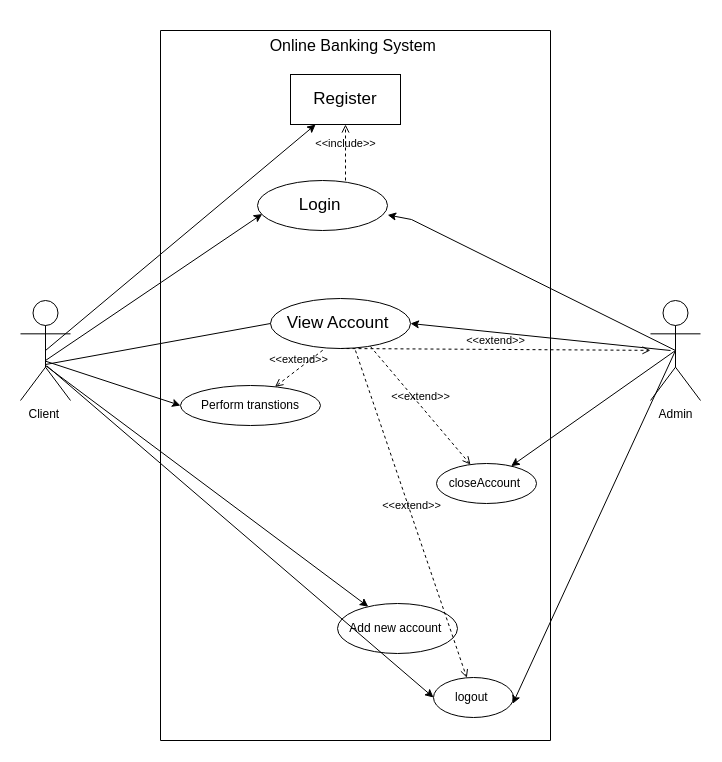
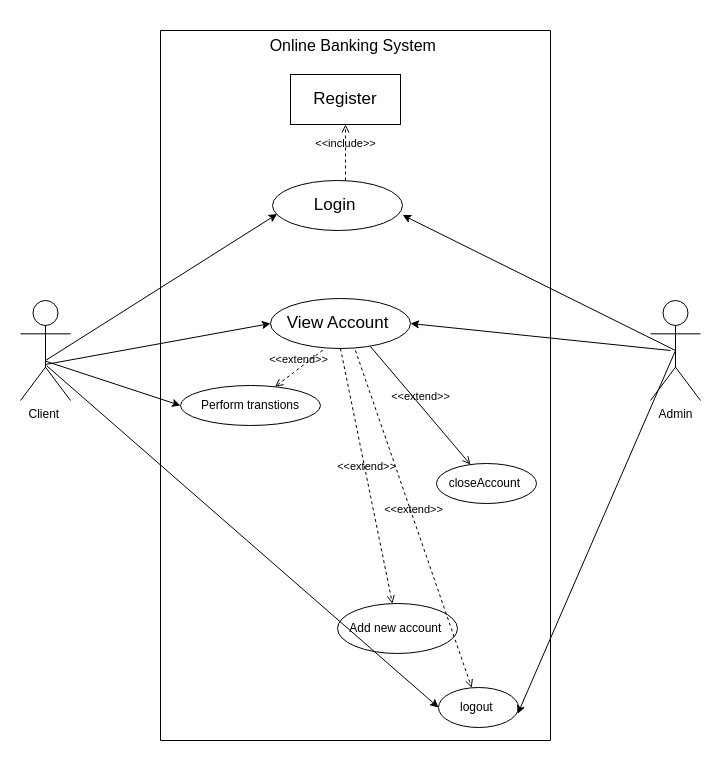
- <mxCell id="7" value="&lt;font style=&quot;font-size: 17px;&quot;&gt;Login&amp;nbsp;&lt;/font&gt;" style="ellipse;whiteSpace=wrap;html=1;" parent="4" vertex="1"><mxGeometry x="97" y="150" width="130" height="50" as="geometry" /></mxCell>
+ <mxCell id="7" value="&lt;font style=&quot;font-size: 17px;&quot;&gt;Login&amp;nbsp;&lt;/font&gt;" style="ellipse;whiteSpace=wrap;html=1;" parent="4" vertex="1"><mxGeometry x="112" y="150" width="130" height="50" as="geometry" /></mxCell>
- <mxCell id="19" value="" style="endArrow=classic;html=1;rounded=0;exitX=0.5;exitY=0.5;exitDx=0;exitDy=0;exitPerimeter=0;" parent="1" source="2" target="6" edge="1"><mxGeometry width="50" height="50" relative="1" as="geometry"><mxPoint x="50" y="360" as="sourcePoint" /><mxPoint x="390" y="200" as="targetPoint" /></mxGeometry></mxCell>
- <mxCell id="20" value="" style="endArrow=none;html=1;rounded=0;exitX=0.5;exitY=0.64;exitDx=0;exitDy=0;exitPerimeter=0;entryX=0;entryY=0.5;entryDx=0;entryDy=0;" parent="1" source="2" target="8" edge="1"><mxGeometry width="50" height="50" relative="1" as="geometry"><mxPoint x="340" y="250" as="sourcePoint" /><mxPoint x="390" y="200" as="targetPoint" /></mxGeometry></mxCell>
+ <mxCell id="20" value="" style="endArrow=classic;html=1;rounded=0;exitX=0.5;exitY=0.64;exitDx=0;exitDy=0;exitPerimeter=0;entryX=0;entryY=0.5;entryDx=0;entryDy=0;" parent="1" source="2" target="8" edge="1"><mxGeometry width="50" height="50" relative="1" as="geometry"><mxPoint x="340" y="250" as="sourcePoint" /><mxPoint x="390" y="200" as="targetPoint" /></mxGeometry></mxCell>
- <mxCell id="16" value="&amp;lt;&amp;lt;extend&amp;gt;&amp;gt;" style="html=1;verticalAlign=bottom;labelBackgroundColor=none;endArrow=open;endFill=0;dashed=1;rounded=0;exitX=0.5;exitY=1;exitDx=0;exitDy=0;" parent="4" source="8" target="3" edge="1"><mxGeometry width="160" relative="1" as="geometry"><mxPoint x="130" y="260" as="sourcePoint" /><mxPoint x="290" y="260" as="targetPoint" /></mxGeometry></mxCell>
+ <mxCell id="16" value="&amp;lt;&amp;lt;extend&amp;gt;&amp;gt;" style="html=1;verticalAlign=bottom;labelBackgroundColor=none;endArrow=open;endFill=0;dashed=1;rounded=0;exitX=0.5;exitY=1;exitDx=0;exitDy=0;" parent="4" source="8" target="9" edge="1"><mxGeometry width="160" relative="1" as="geometry"><mxPoint x="130" y="260" as="sourcePoint" /><mxPoint x="290" y="260" as="targetPoint" /></mxGeometry></mxCell>
- <mxCell id="15" value="&amp;lt;&amp;lt;extend&amp;gt;&amp;gt;" style="html=1;verticalAlign=bottom;labelBackgroundColor=none;endArrow=open;endFill=0;dashed=1;rounded=0;exitX=0.714;exitY=0.96;exitDx=0;exitDy=0;exitPerimeter=0;" parent="4" source="8" target="11" edge="1"><mxGeometry width="160" relative="1" as="geometry"><mxPoint x="130" y="260" as="sourcePoint" /><mxPoint x="290" y="260" as="targetPoint" /><Array as="points" /></mxGeometry></mxCell>
+ <mxCell id="15" value="&amp;lt;&amp;lt;extend&amp;gt;&amp;gt;" style="html=1;verticalAlign=bottom;labelBackgroundColor=none;endArrow=open;endFill=0;dashed=0;rounded=0;exitX=0.714;exitY=0.96;exitDx=0;exitDy=0;exitPerimeter=0;" parent="4" source="8" target="11" edge="1"><mxGeometry width="160" relative="1" as="geometry"><mxPoint x="130" y="260" as="sourcePoint" /><mxPoint x="290" y="260" as="targetPoint" /><Array as="points" /></mxGeometry></mxCell>
- <mxCell id="21" value="" style="endArrow=classic;html=1;rounded=0;exitX=0.5;exitY=0.5;exitDx=0;exitDy=0;exitPerimeter=0;" parent="1" source="3" target="11" edge="1"><mxGeometry width="50" height="50" relative="1" as="geometry"><mxPoint x="350" y="280" as="sourcePoint" /><mxPoint x="400" y="230" as="targetPoint" /></mxGeometry></mxCell>
- <mxCell id="25" value="" style="endArrow=classic;html=1;rounded=0;exitX=0.509;exitY=0.654;exitDx=0;exitDy=0;exitPerimeter=0;" parent="1" source="2" target="9" edge="1"><mxGeometry width="50" height="50" relative="1" as="geometry"><mxPoint x="40" y="370" as="sourcePoint" /><mxPoint x="400" y="340" as="targetPoint" /></mxGeometry></mxCell>
- <mxCell id="10" value="logout&amp;nbsp;" style="ellipse;whiteSpace=wrap;html=1;" parent="4" vertex="1"><mxGeometry x="273" y="647" width="80" height="40" as="geometry" /></mxCell>
+ <mxCell id="10" value="logout&amp;nbsp;" style="ellipse;whiteSpace=wrap;html=1;" parent="4" vertex="1"><mxGeometry x="278" y="657" width="80" height="40" as="geometry" /></mxCell>
